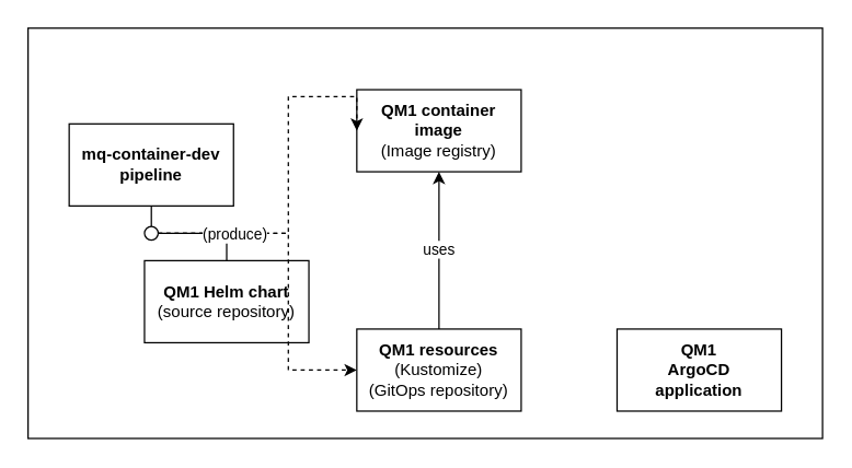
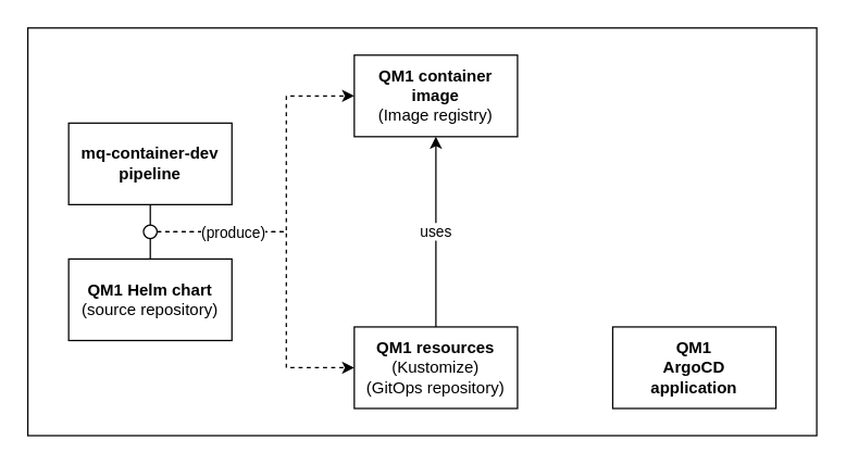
- <mxCell id="3" value="&lt;b&gt;QM1 container &lt;/b&gt;&lt;br&gt;&lt;b&gt;image&lt;/b&gt;&lt;br&gt;(Image registry)" style="rounded=0;whiteSpace=wrap;html=1;" parent="1" vertex="1"><mxGeometry x="260" y="65" width="120" height="60" as="geometry" /></mxCell>
+ <mxCell id="3" value="&lt;b&gt;QM1 container &lt;/b&gt;&lt;br&gt;&lt;b&gt;image&lt;/b&gt;&lt;br&gt;(Image registry)" style="rounded=0;whiteSpace=wrap;html=1;" parent="1" vertex="1"><mxGeometry x="260" y="40" width="120" height="60" as="geometry" /></mxCell>
- <mxCell id="8" value="&lt;b&gt;QM1 Helm chart&lt;/b&gt;&lt;br&gt;(source repository)" style="rounded=0;whiteSpace=wrap;html=1;" parent="1" vertex="1"><mxGeometry x="105" y="190" width="120" height="60" as="geometry" /></mxCell>
+ <mxCell id="8" value="&lt;b&gt;QM1 Helm chart&lt;/b&gt;&lt;br&gt;(source repository)" style="rounded=0;whiteSpace=wrap;html=1;" parent="1" vertex="1"><mxGeometry x="50" y="190" width="120" height="60" as="geometry" /></mxCell>
